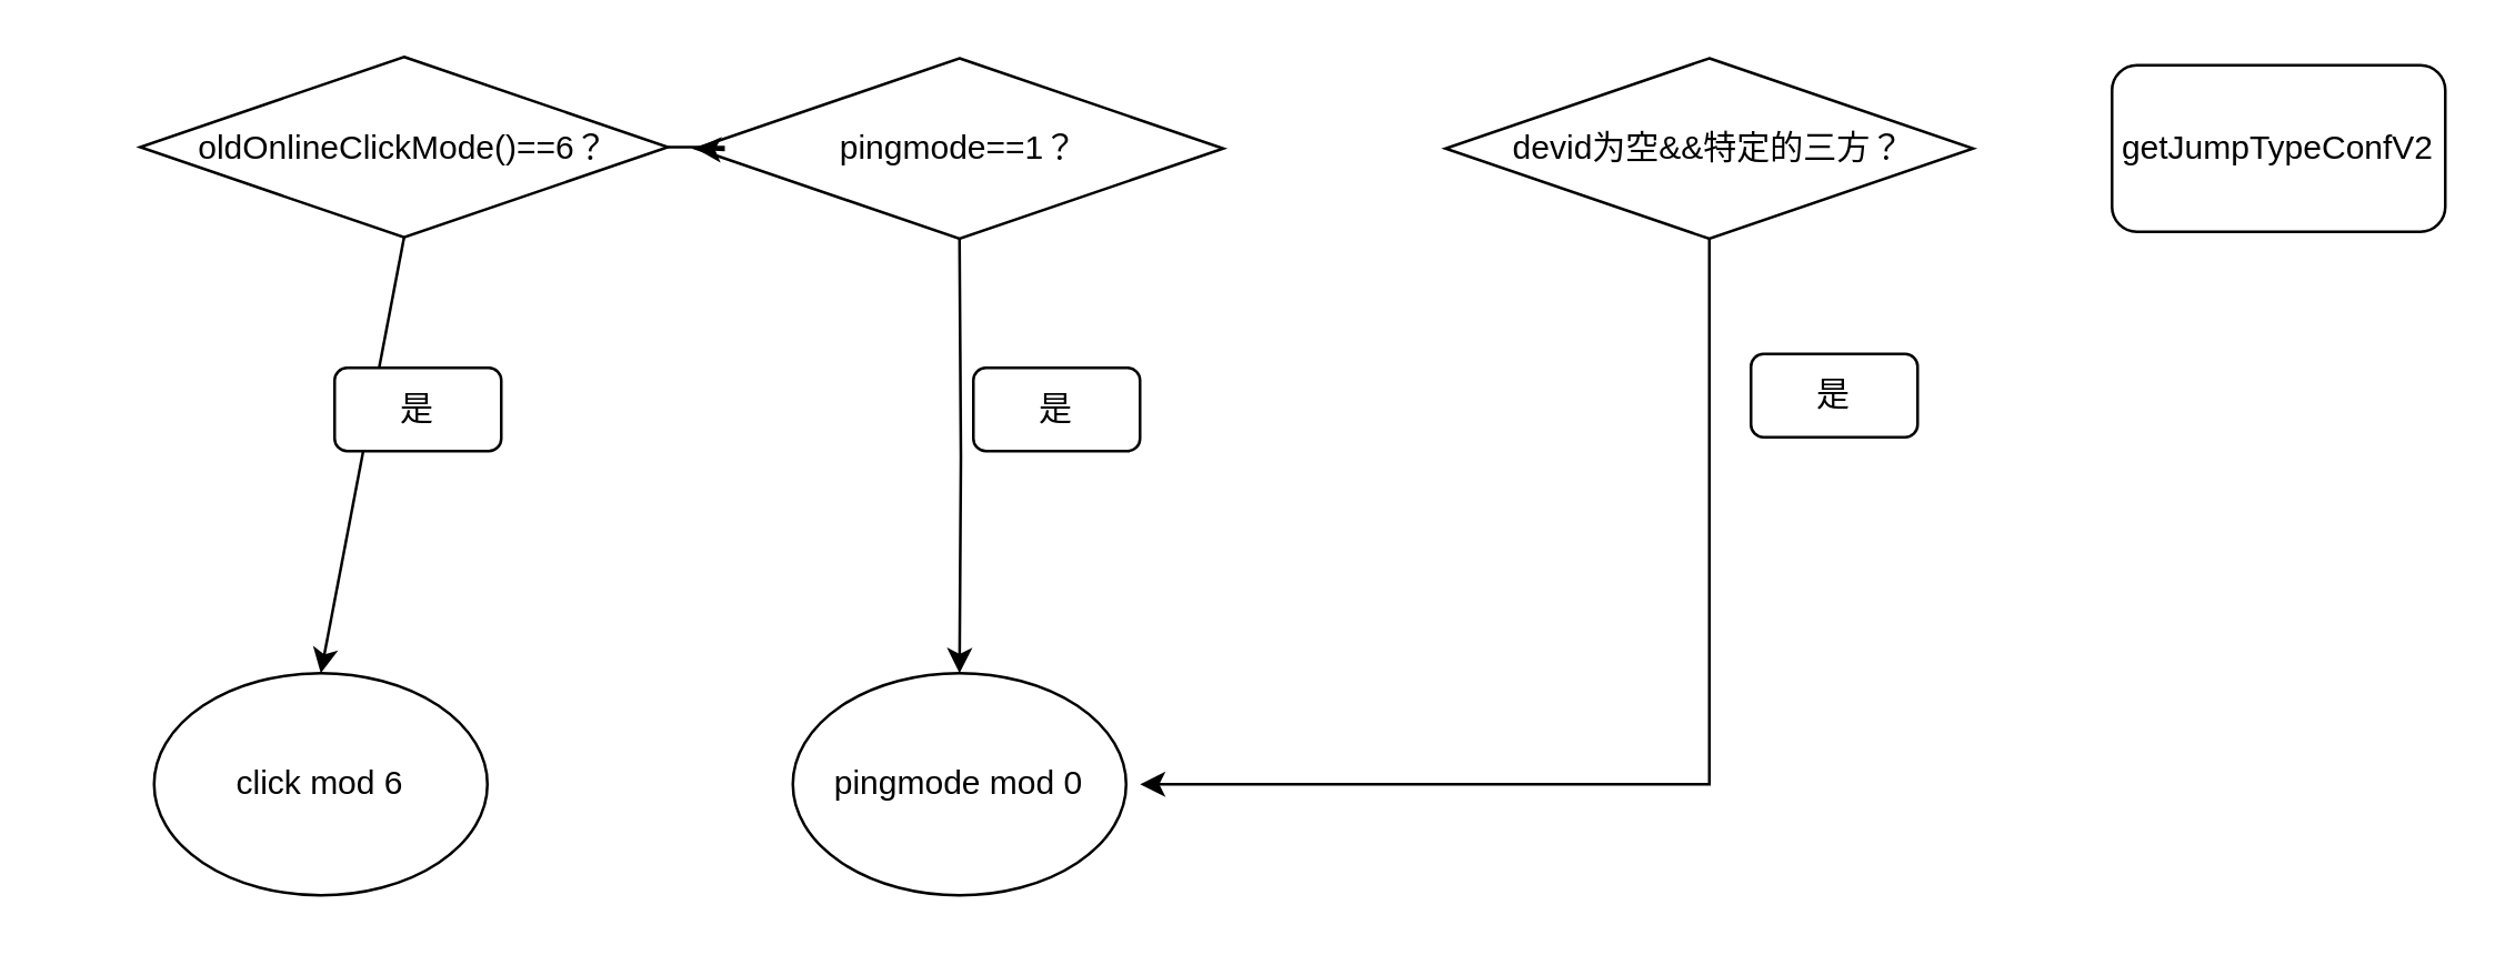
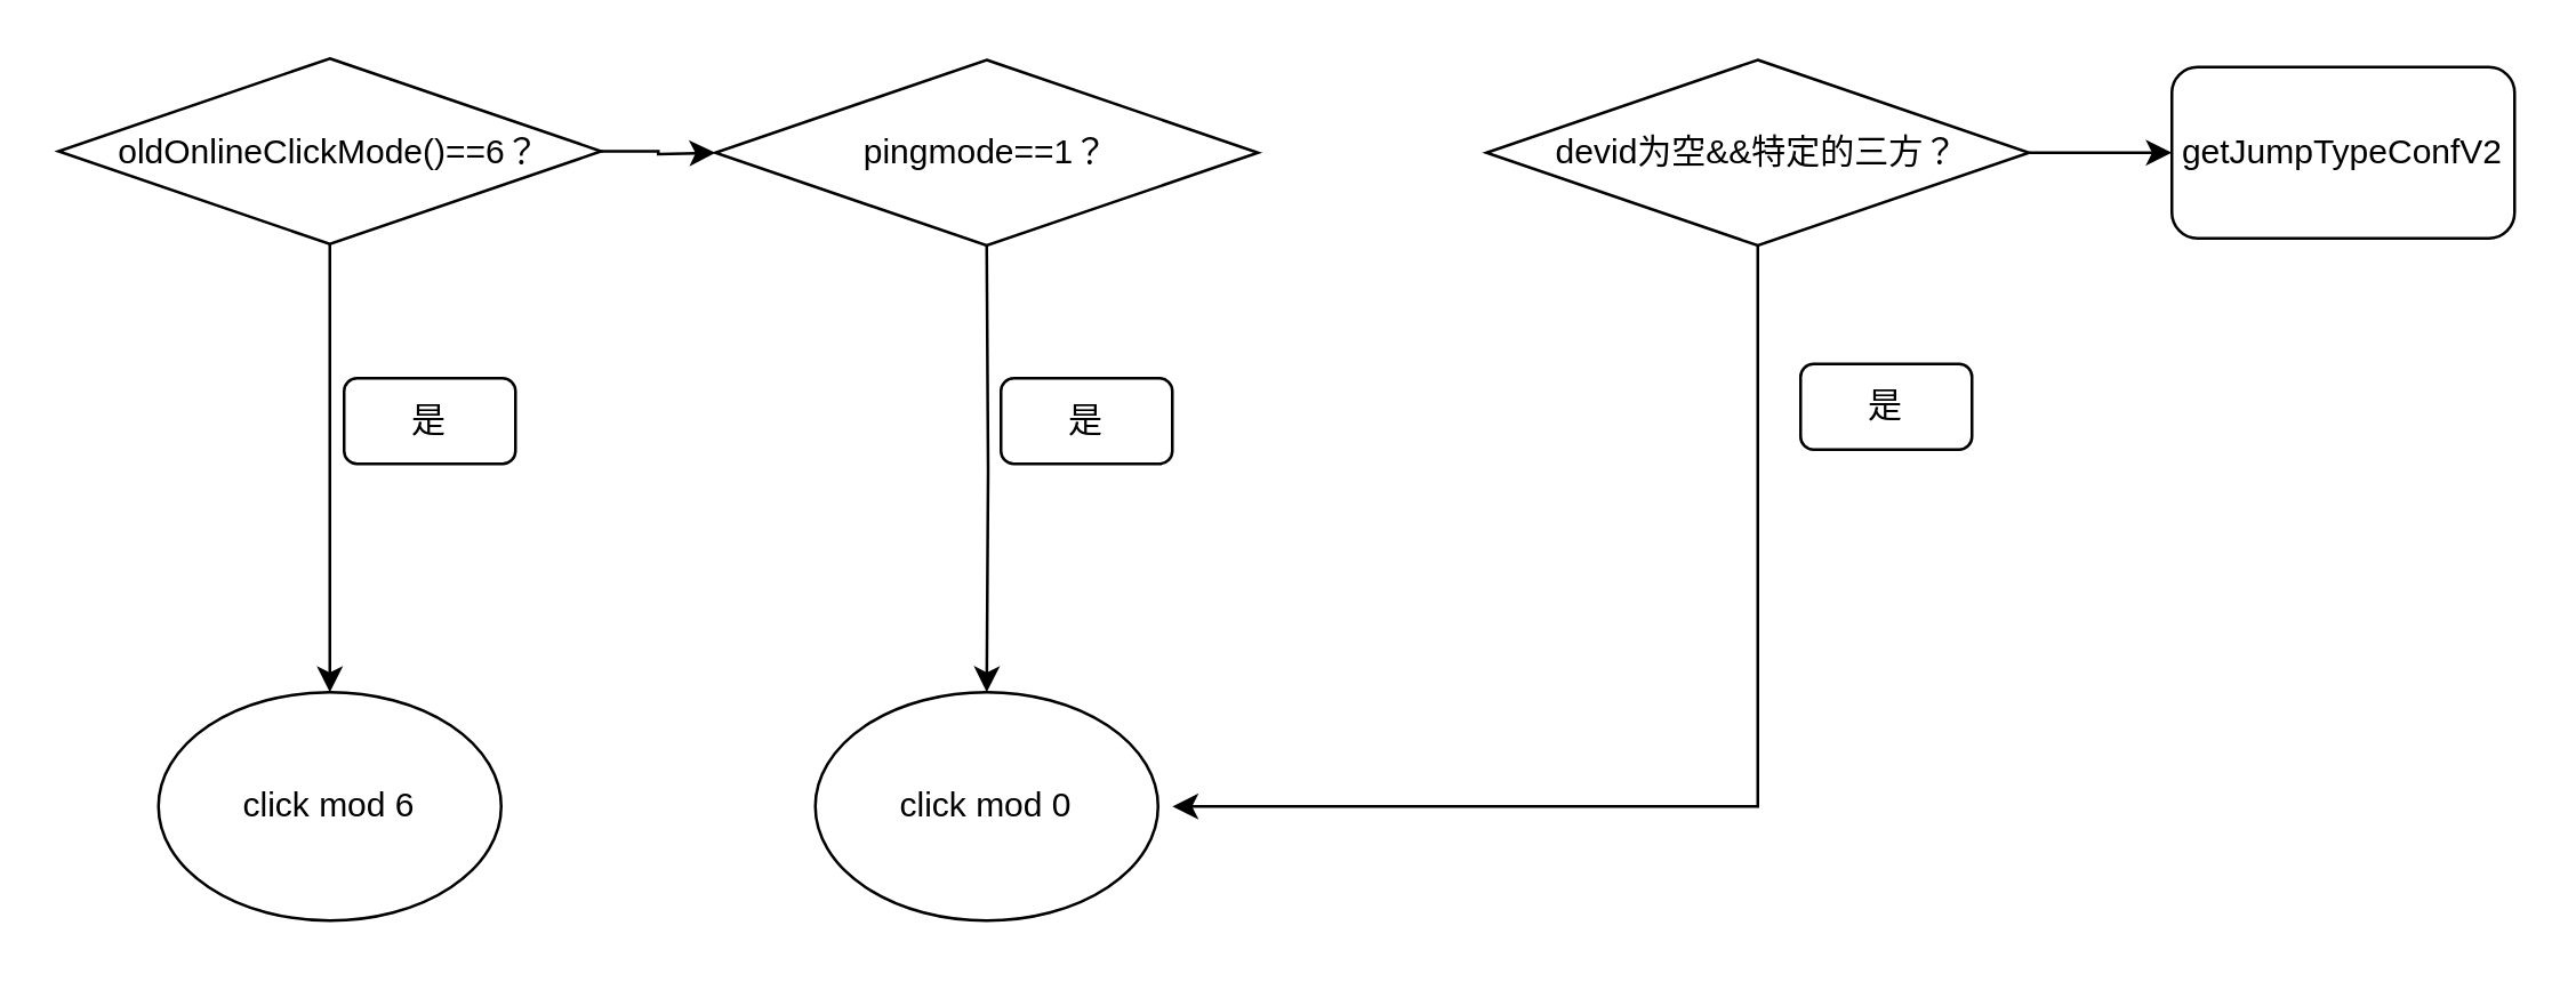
- <mxCell id="2" value="&lt;span style=&quot;font-family: &amp;#34;helvetica&amp;#34; ; font-size: 12px&quot;&gt;oldOnlineClickMode()==6？&lt;/span&gt;" style="rhombus;whiteSpace=wrap;html=1;rounded=0;shadow=0;labelBackgroundColor=none;strokeColor=#000000;strokeWidth=1;fillColor=#ffffff;fontFamily=Verdana;fontSize=8;fontColor=#000000;align=center;" vertex="1" parent="1"><mxGeometry x="50" y="20" width="190" height="65" as="geometry" /></mxCell>
+ <mxCell id="2" value="&lt;span style=&quot;font-family: &amp;#34;helvetica&amp;#34; ; font-size: 12px&quot;&gt;oldOnlineClickMode()==6？&lt;/span&gt;" style="rhombus;whiteSpace=wrap;html=1;rounded=0;shadow=0;labelBackgroundColor=none;strokeColor=#000000;strokeWidth=1;fillColor=#ffffff;fontFamily=Verdana;fontSize=8;fontColor=#000000;align=center;" vertex="1" parent="1"><mxGeometry x="20" y="20" width="190" height="65" as="geometry" /></mxCell>
+ <mxCell id="8" value="" style="edgeStyle=orthogonalEdgeStyle;rounded=0;orthogonalLoop=1;jettySize=auto;html=1;" edge="1" parent="1" source="9" target="14"><mxGeometry relative="1" as="geometry" /></mxCell>
- <mxCell id="11" value="pingmode mod 0" style="ellipse;whiteSpace=wrap;html=1;" vertex="1" parent="1"><mxGeometry x="285" y="242" width="120" height="80" as="geometry" /></mxCell>
+ <mxCell id="11" value="click mod 0" style="ellipse;whiteSpace=wrap;html=1;" vertex="1" parent="1"><mxGeometry x="285" y="242" width="120" height="80" as="geometry" /></mxCell>
